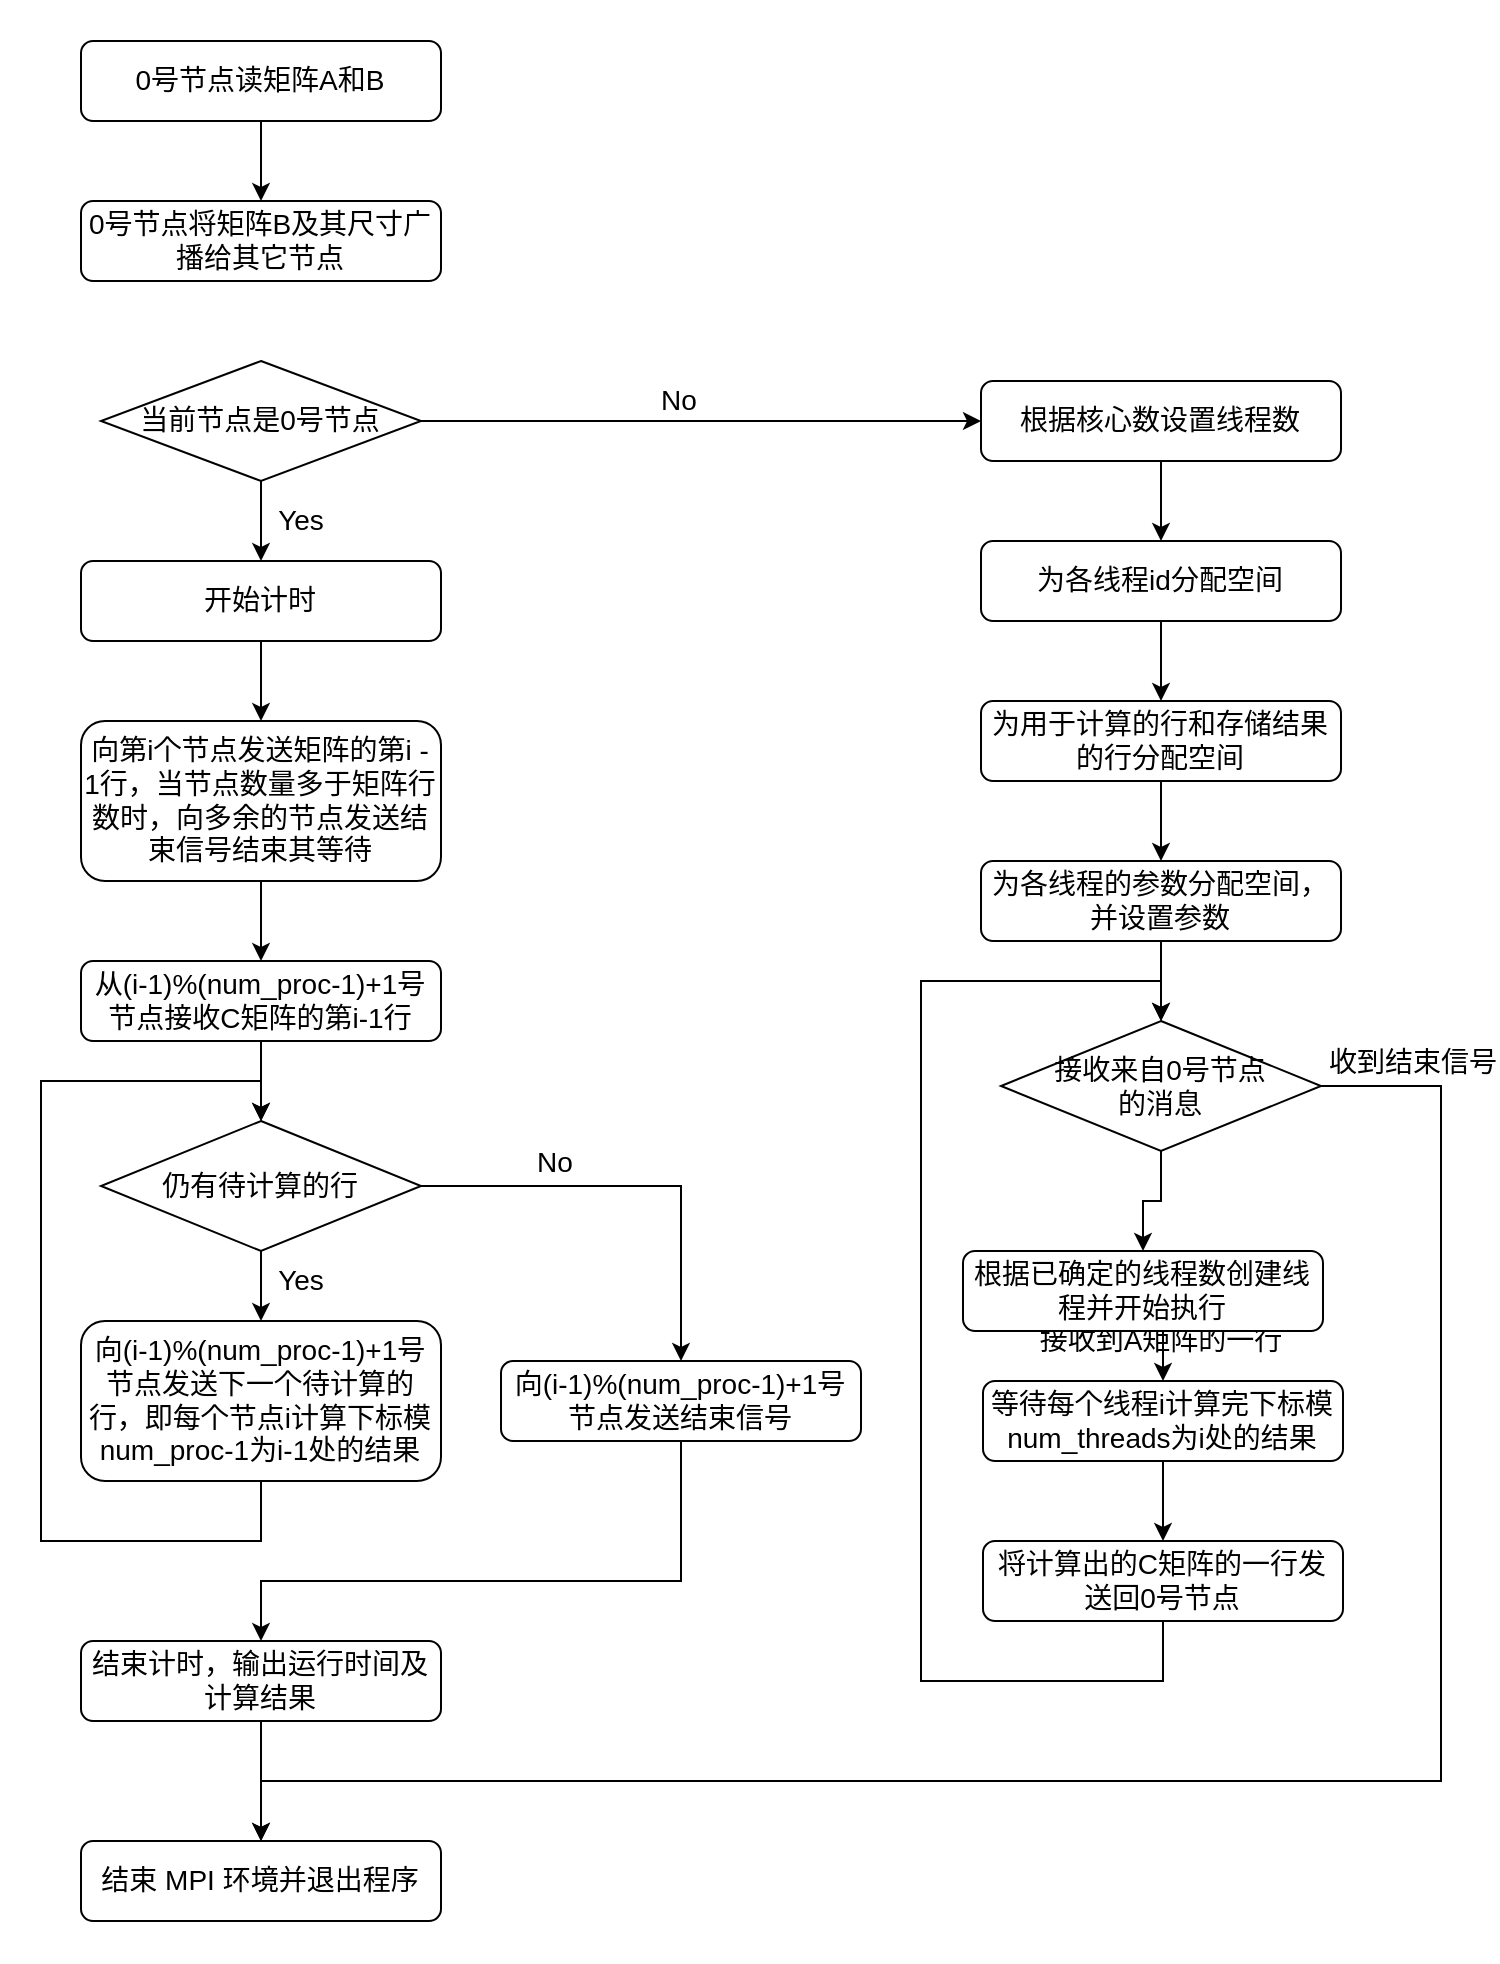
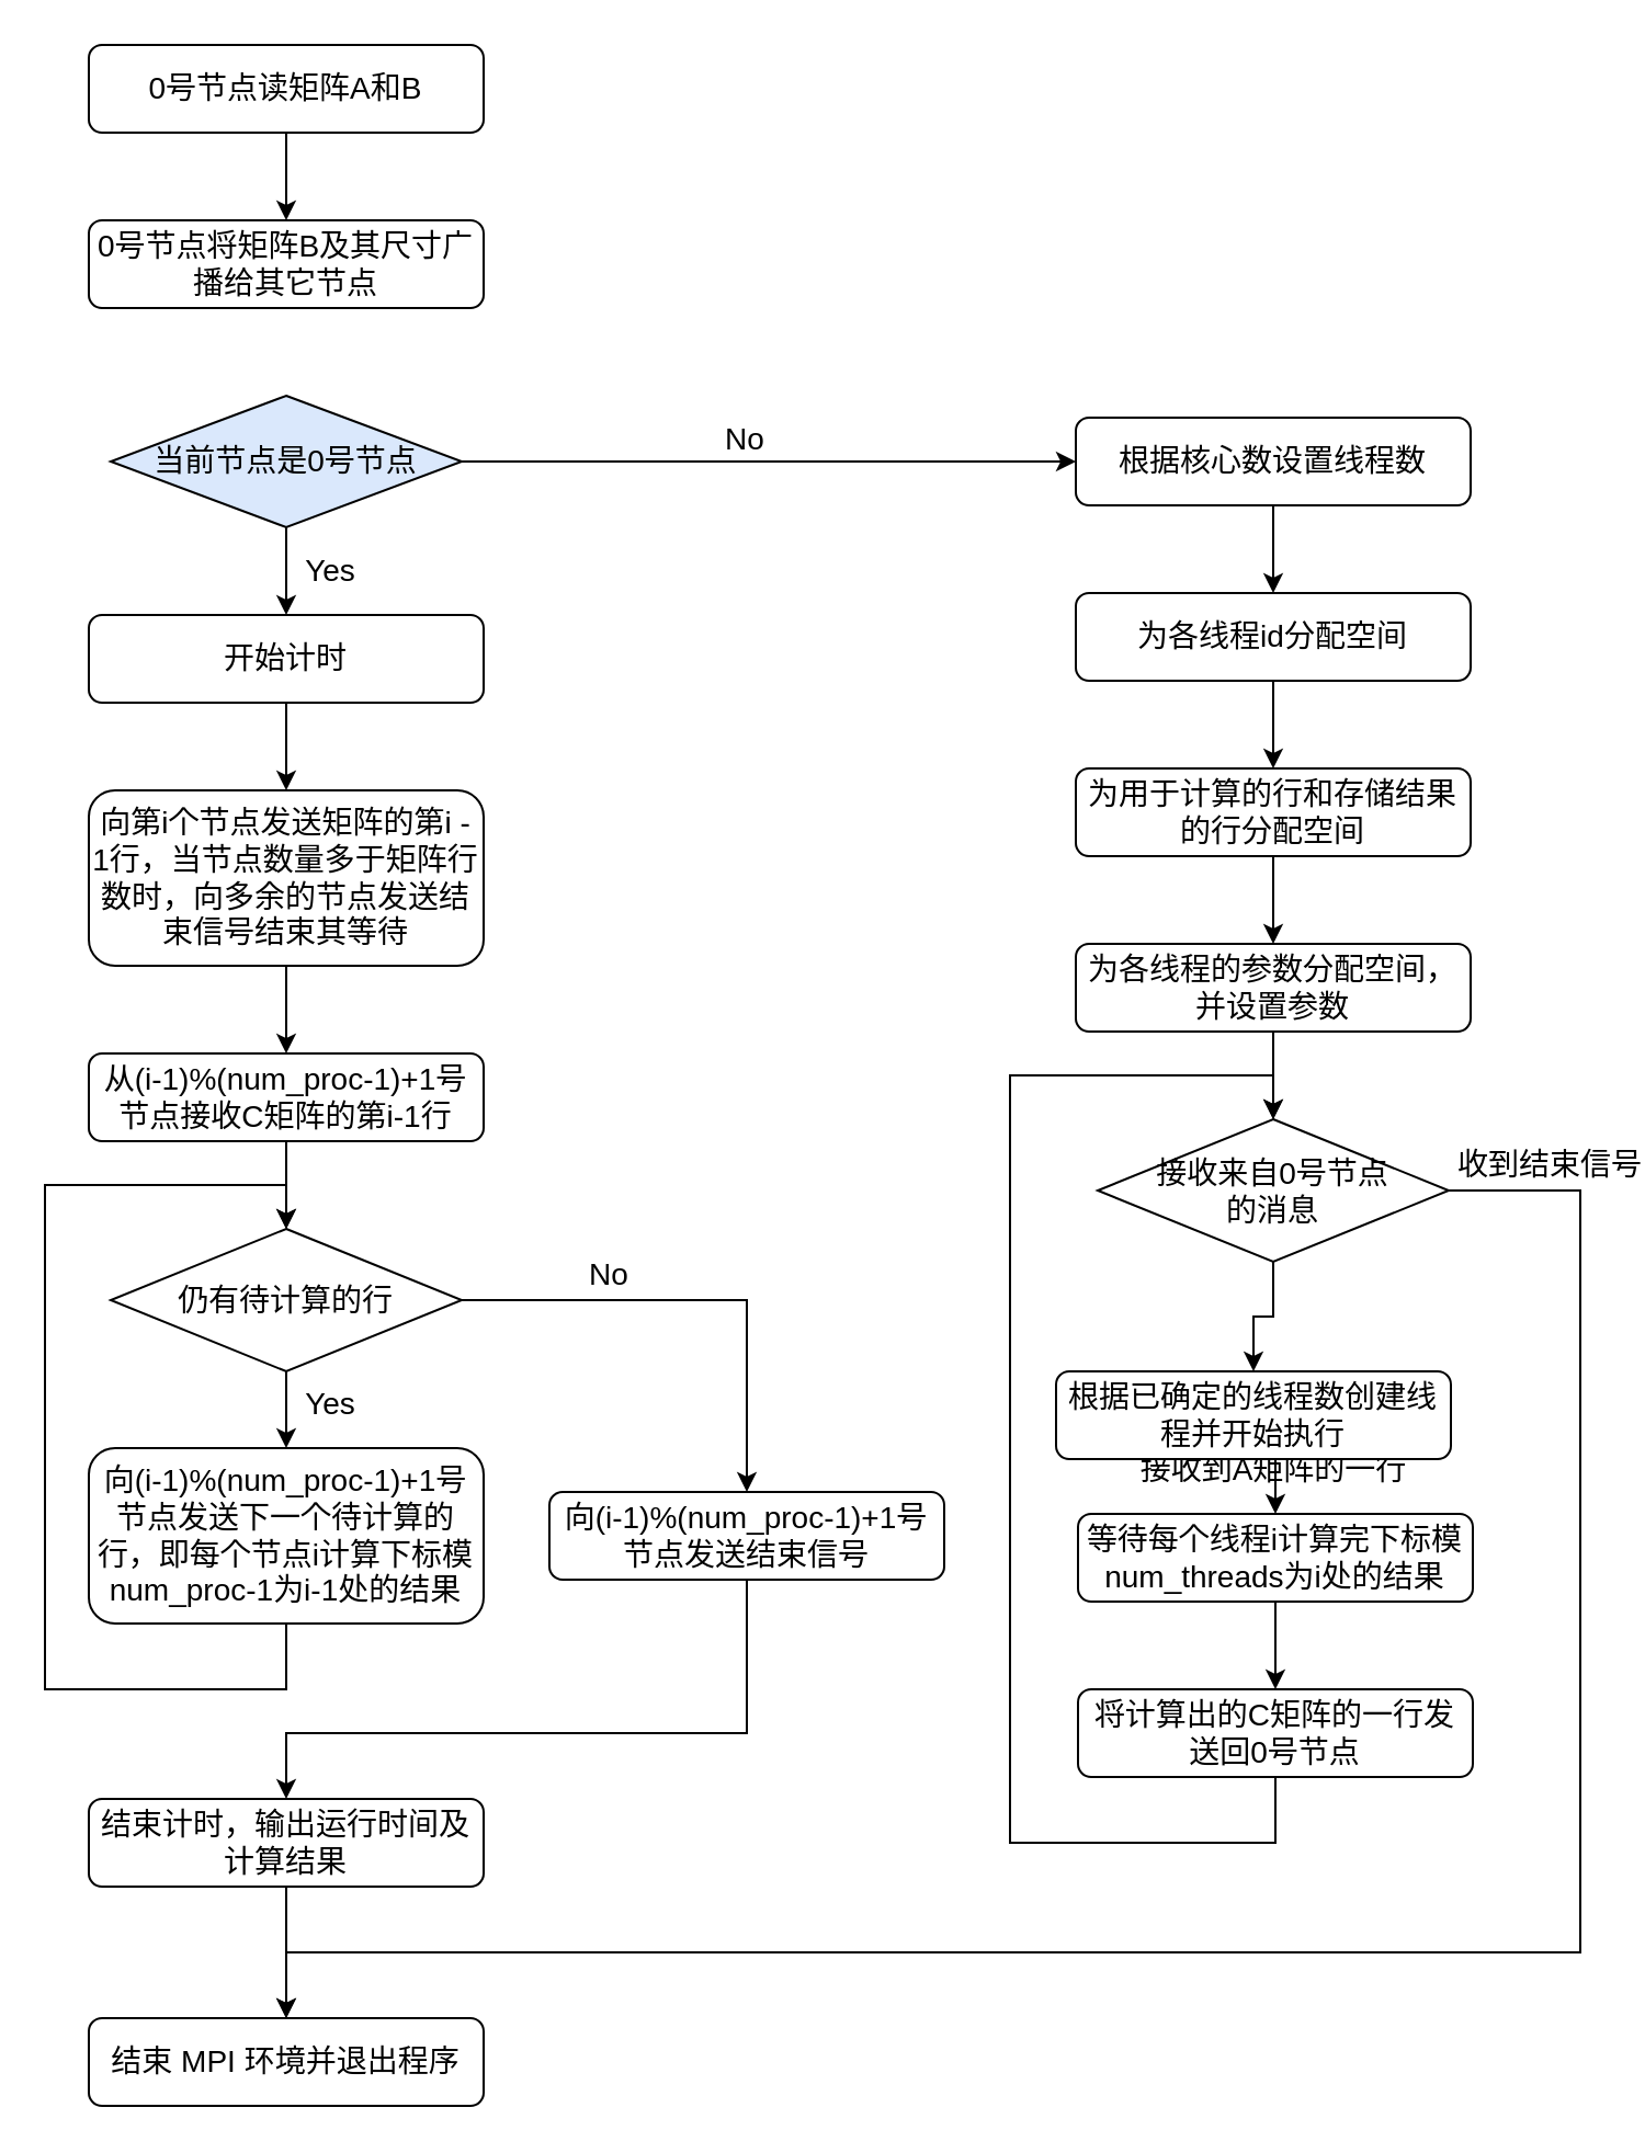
- <mxCell id="7" value="当前节点是0号节点" style="rhombus;whiteSpace=wrap;html=1;fontSize=14;" parent="1" vertex="1"><mxGeometry x="50" y="180" width="160" height="60" as="geometry" /></mxCell>
+ <mxCell id="7" value="当前节点是0号节点" style="rhombus;whiteSpace=wrap;html=1;fontSize=14;fillColor=#dae8fc;" parent="1" vertex="1"><mxGeometry x="50" y="180" width="160" height="60" as="geometry" /></mxCell>
